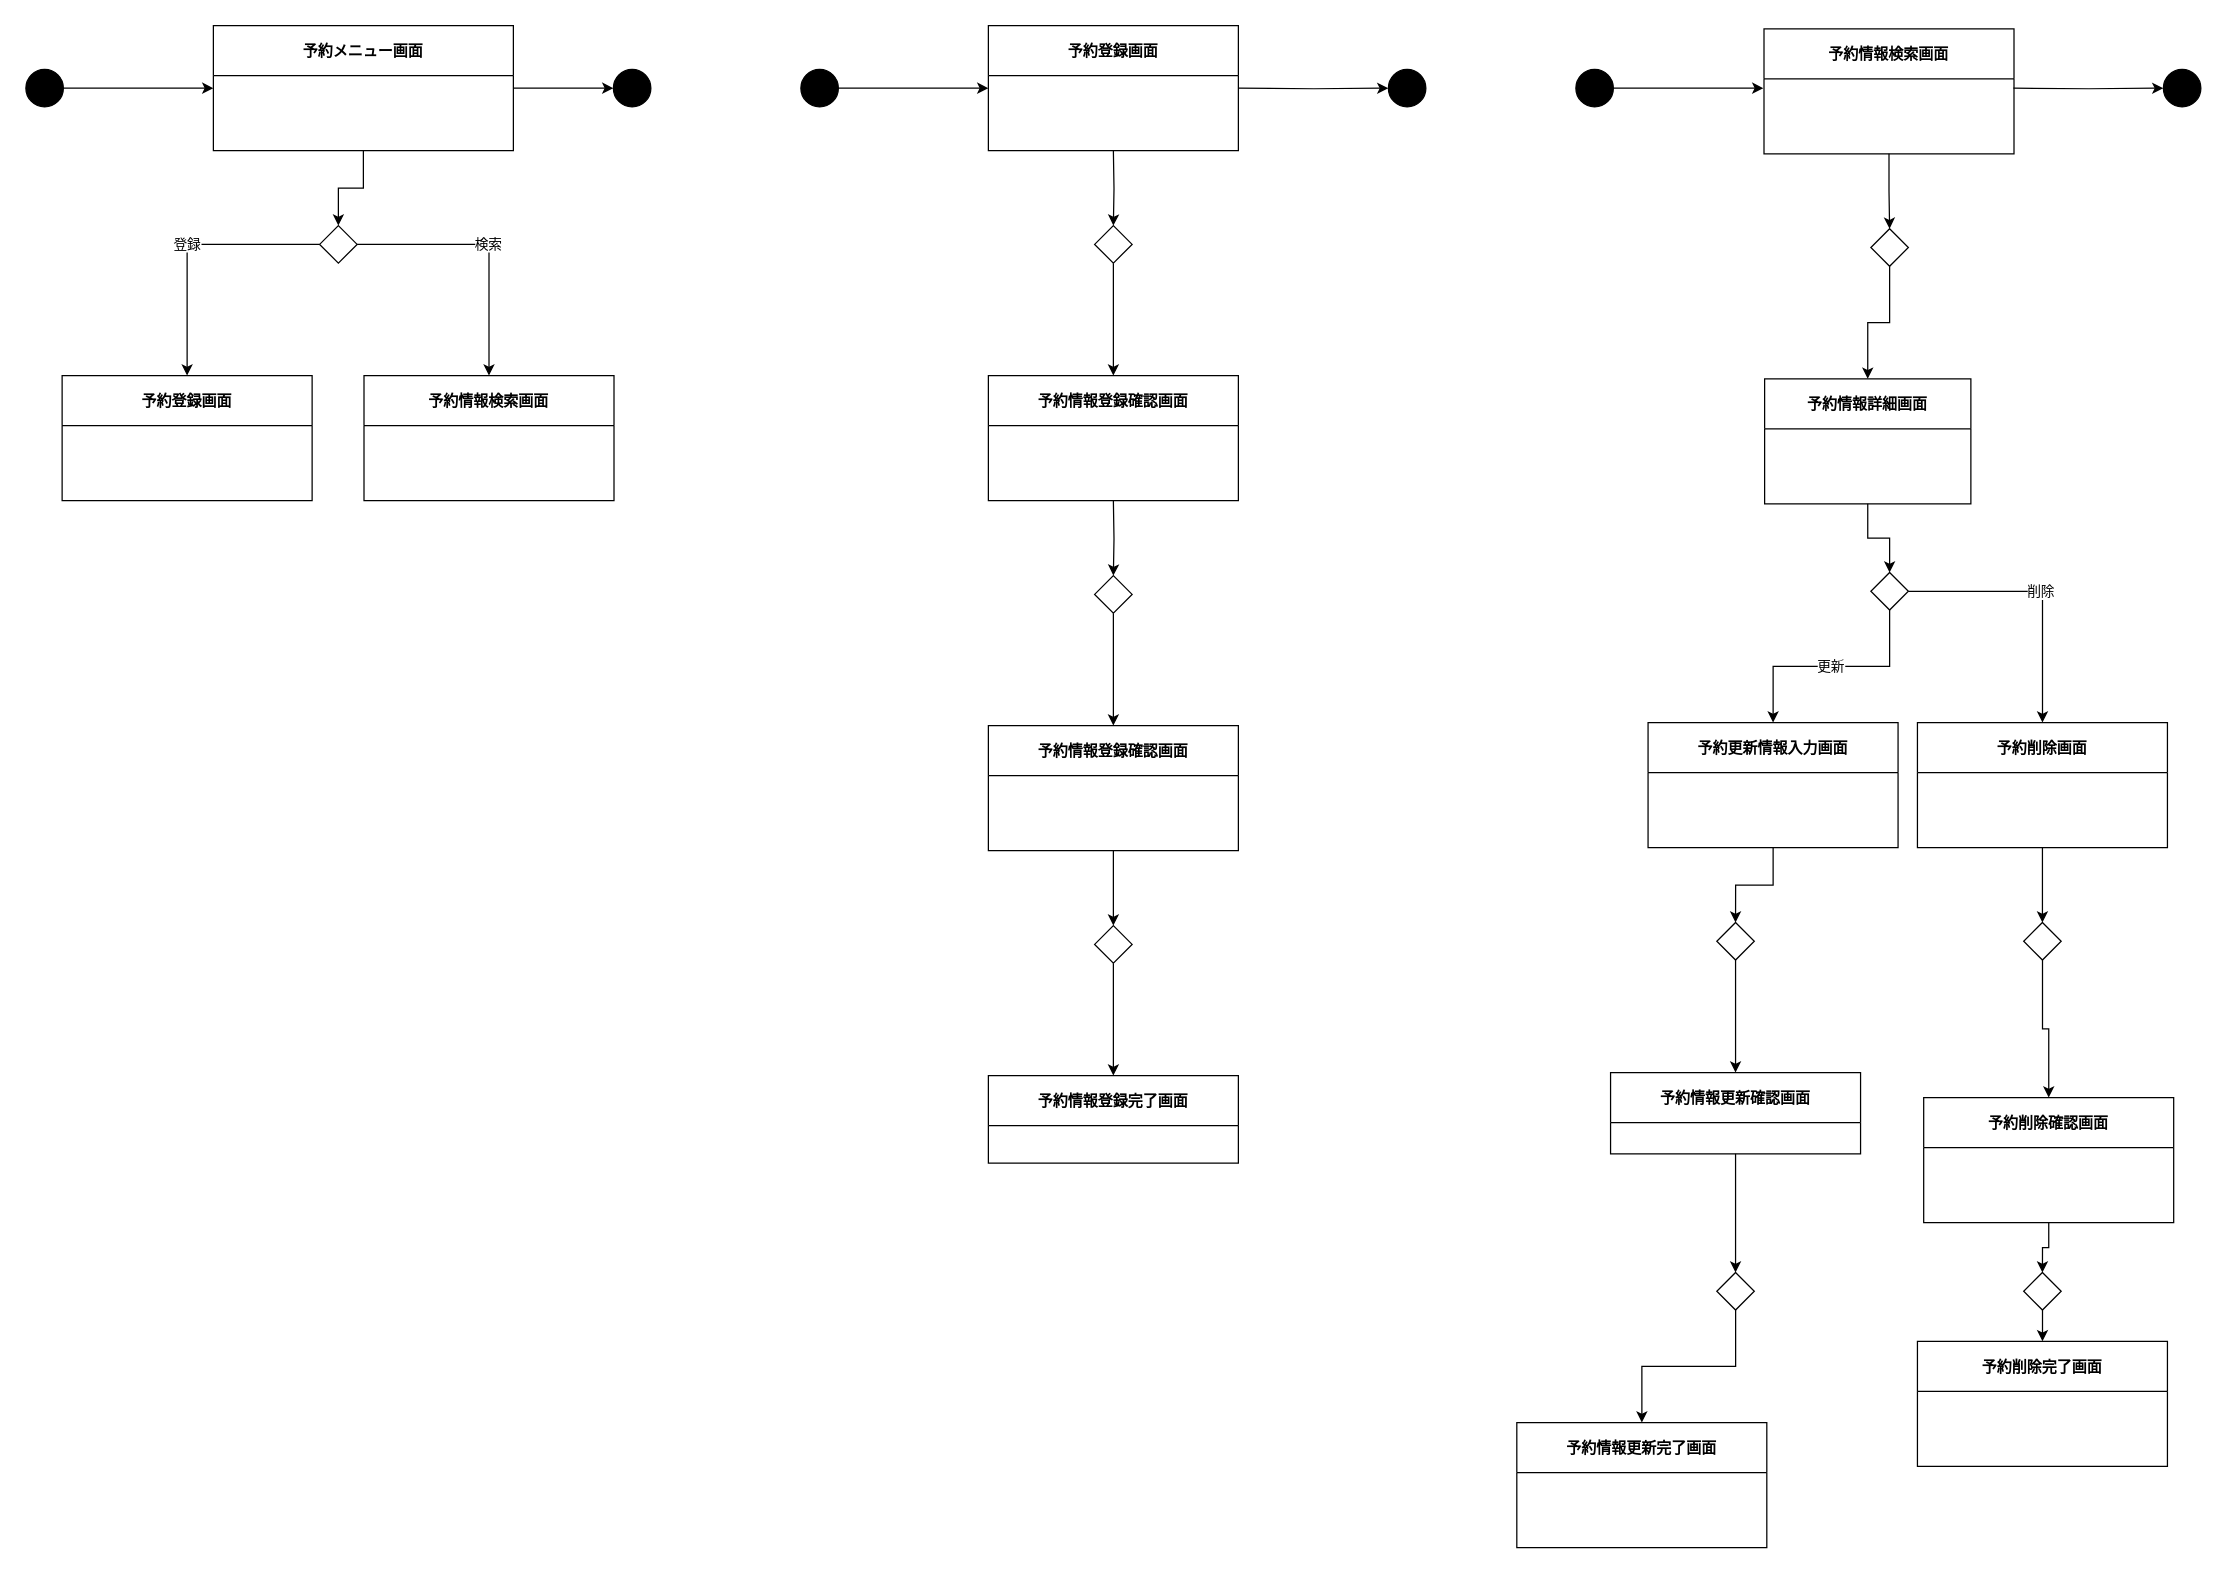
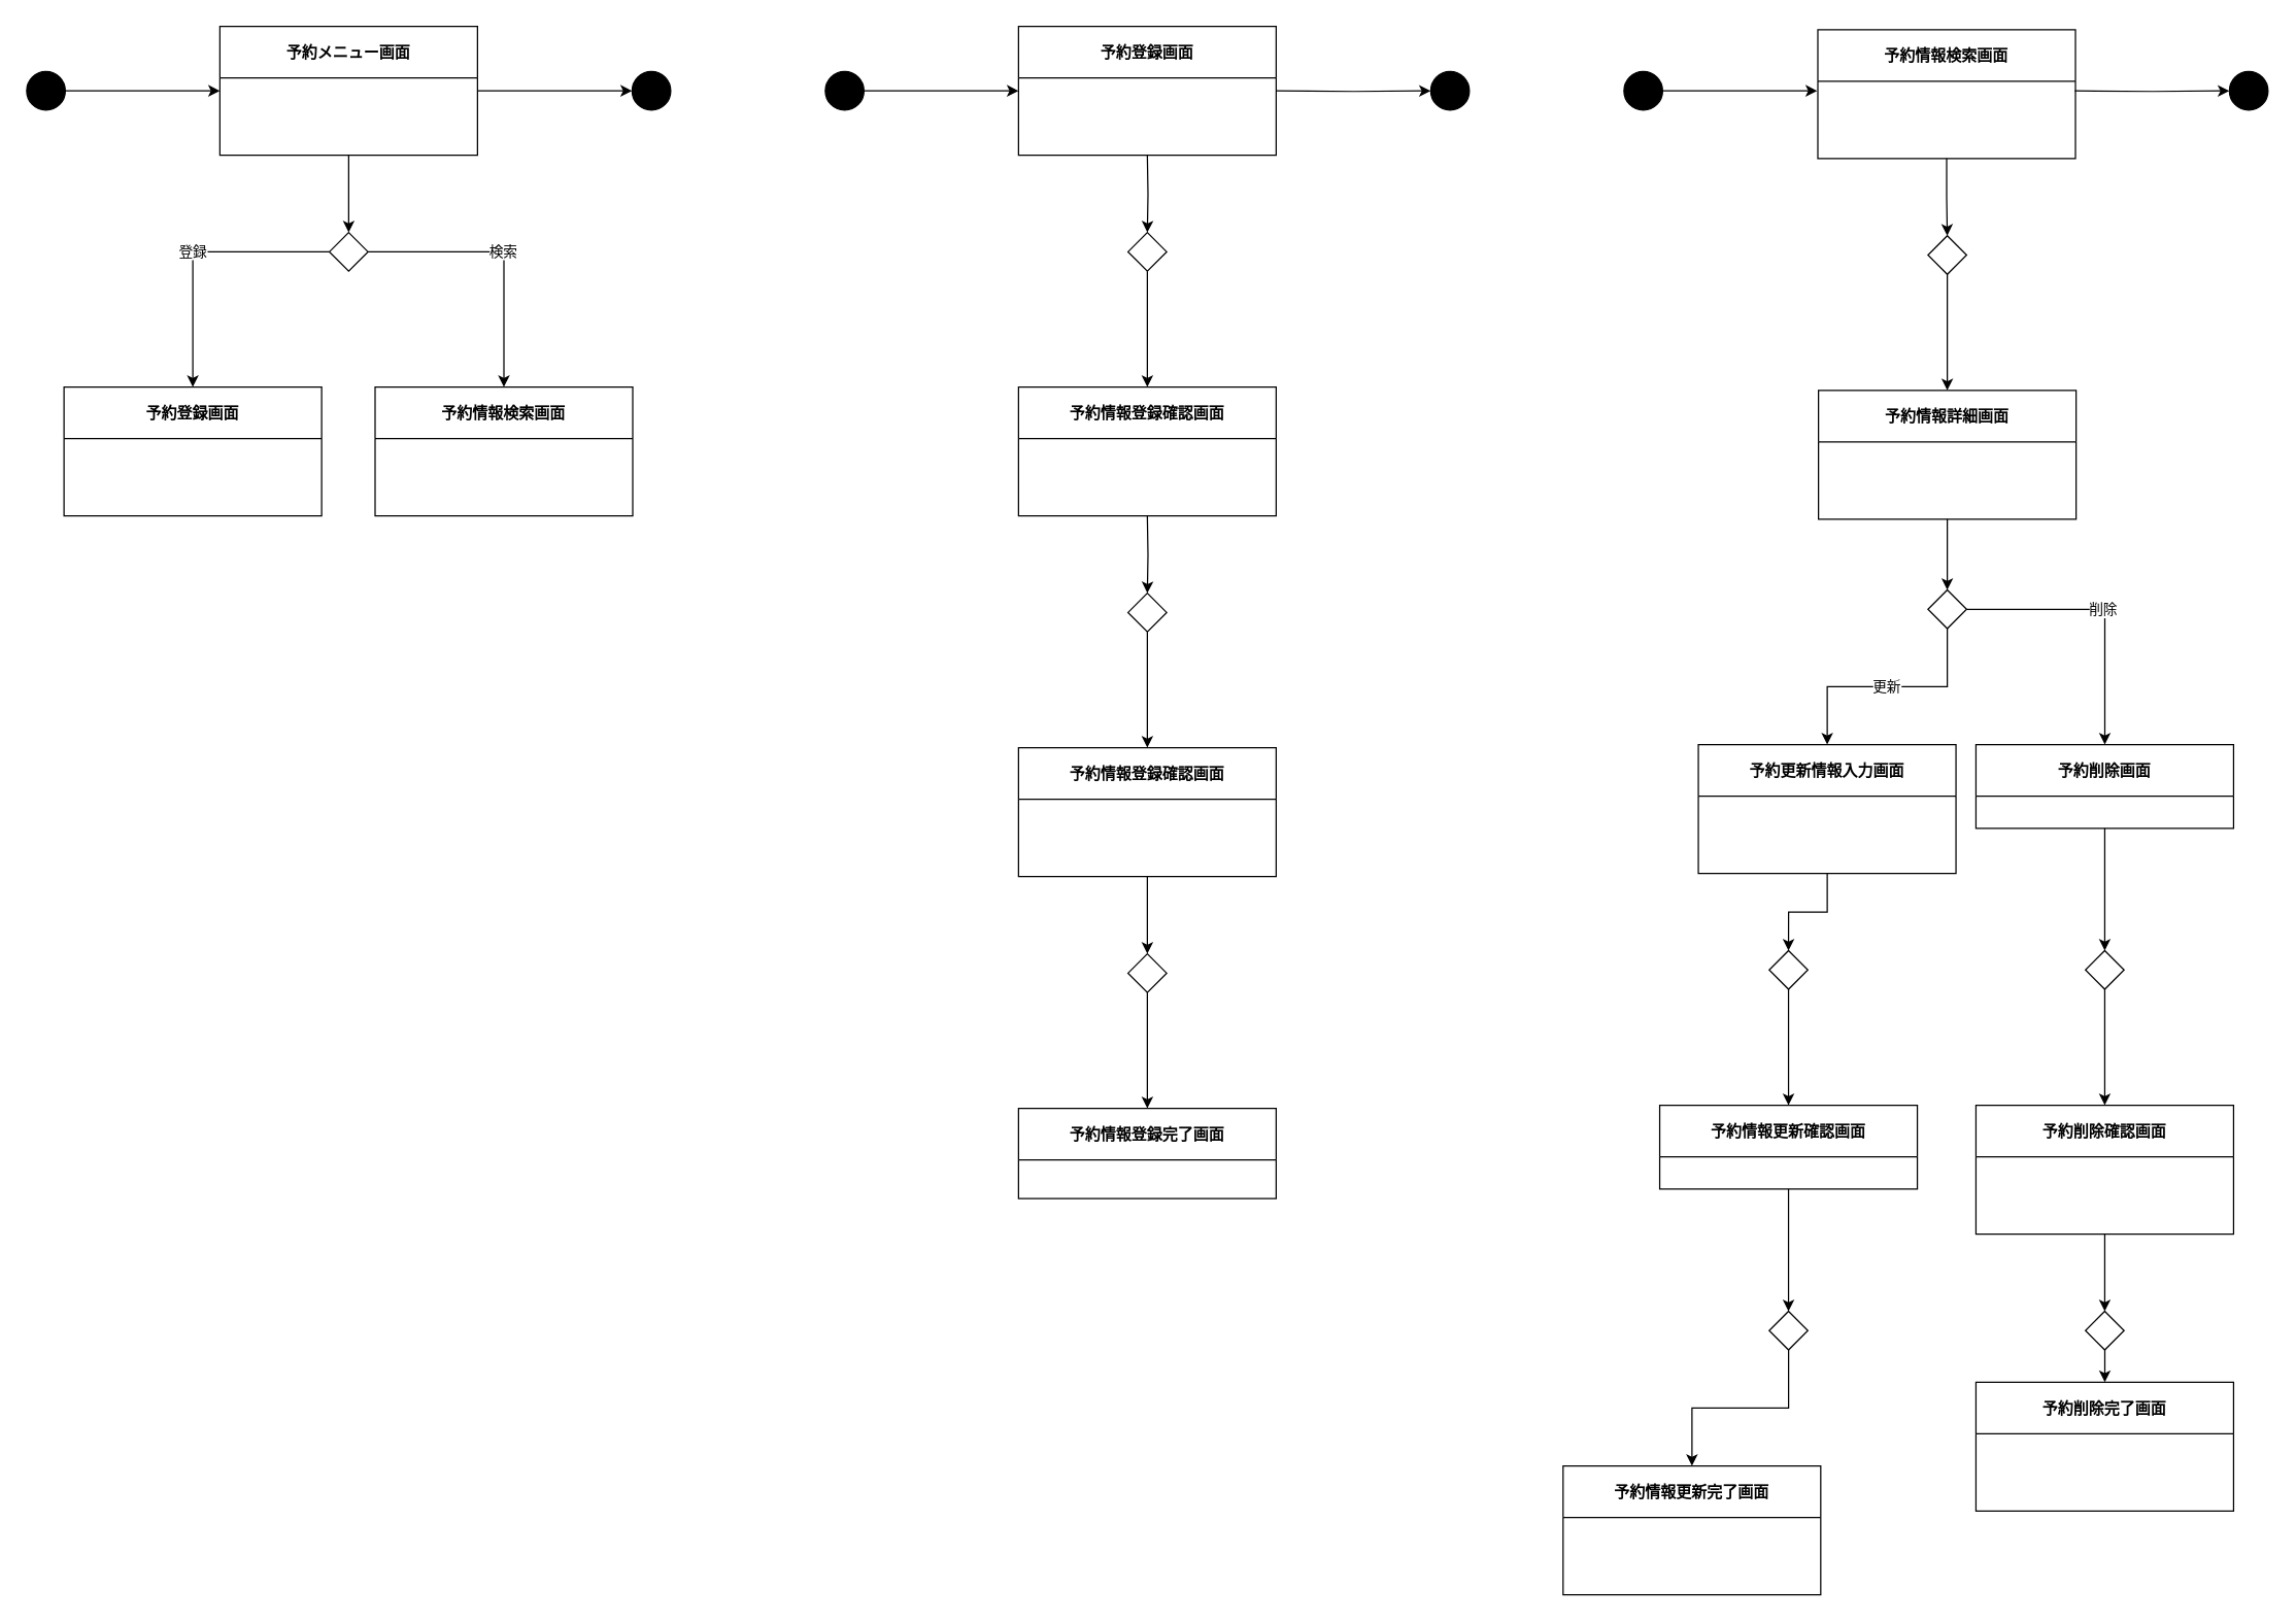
- <mxCell id="4" value="予約メニュー画面" style="swimlane;startSize=40;" parent="1" vertex="1"><mxGeometry x="170" y="20" width="240" height="100" as="geometry" /></mxCell>
+ <mxCell id="4" value="予約メニュー画面" style="swimlane;startSize=40;" parent="1" vertex="1"><mxGeometry x="170" y="20" width="200" height="100" as="geometry" /></mxCell>
- <mxCell id="18" value="予約情報詳細画面" style="swimlane;startSize=40;" parent="1" vertex="1"><mxGeometry x="1411" y="302.5" width="165" height="100" as="geometry" /></mxCell>
+ <mxCell id="18" value="予約情報詳細画面" style="swimlane;startSize=40;" parent="1" vertex="1"><mxGeometry x="1411" y="302.5" width="200" height="100" as="geometry" /></mxCell>
- <mxCell id="22" value="予約削除画面" style="swimlane;startSize=40;" parent="1" vertex="1"><mxGeometry x="1533.25" y="577.5" width="200" height="100" as="geometry" /></mxCell>
+ <mxCell id="22" value="予約削除画面" style="swimlane;startSize=40;" parent="1" vertex="1"><mxGeometry x="1533.25" y="577.5" width="200" height="65" as="geometry" /></mxCell>
- <mxCell id="29" value="予約削除確認画面" style="swimlane;startSize=40;" parent="1" vertex="1"><mxGeometry x="1538.25" y="877.5" width="200" height="100" as="geometry" /></mxCell>
+ <mxCell id="29" value="予約削除確認画面" style="swimlane;startSize=40;" parent="1" vertex="1"><mxGeometry x="1533.25" y="857.5" width="200" height="100" as="geometry" /></mxCell>
